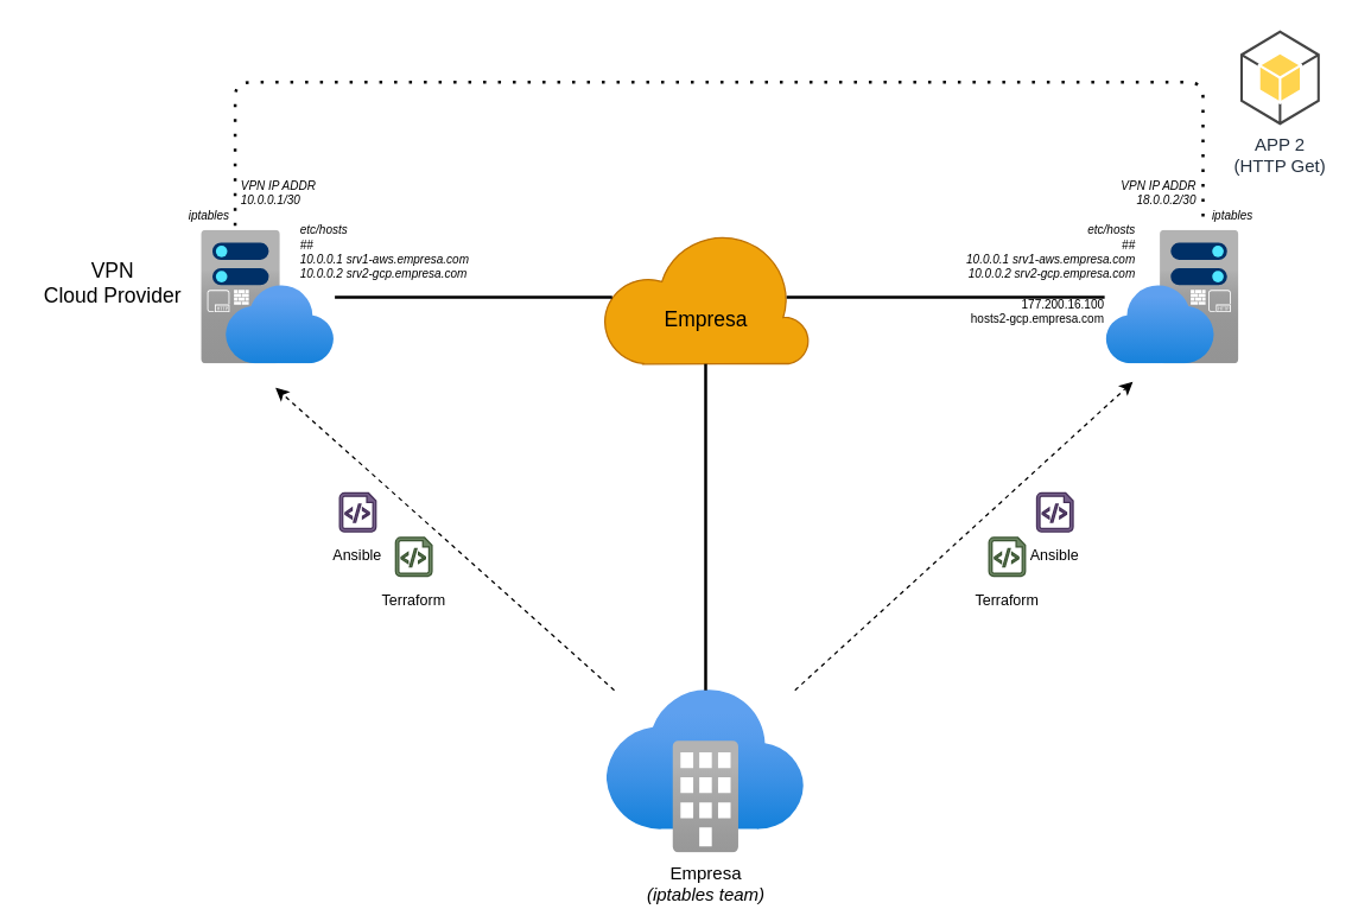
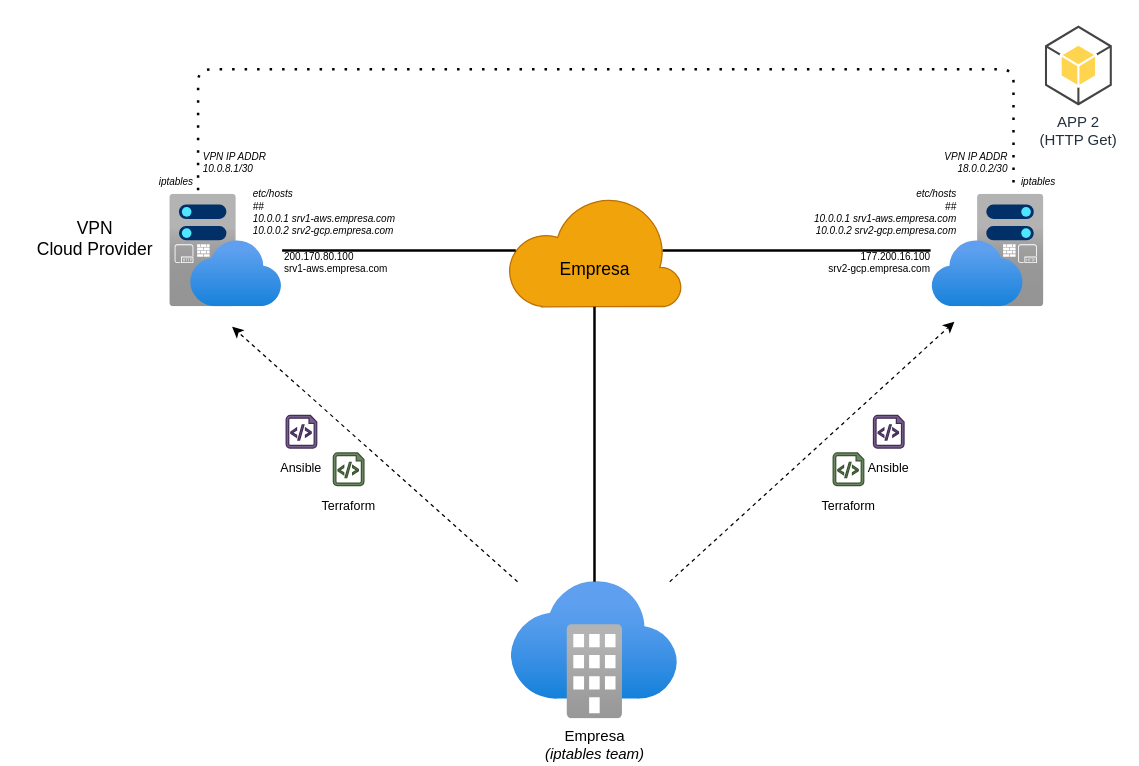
- <mxCell id="18" value="VPN IP ADDR&lt;br&gt;10.0.0.1/30" style="text;html=1;align=left;verticalAlign=middle;resizable=0;points=[];autosize=1;strokeColor=none;fontSize=8;fontStyle=2" parent="1" vertex="1"><mxGeometry x="160" y="115" width="70" height="30" as="geometry" /></mxCell>
+ <mxCell id="18" value="VPN IP ADDR&lt;br&gt;10.0.8.1/30" style="text;html=1;align=left;verticalAlign=middle;resizable=0;points=[];autosize=1;strokeColor=none;fontSize=8;fontStyle=2" parent="1" vertex="1"><mxGeometry x="160" y="115" width="70" height="30" as="geometry" /></mxCell>
+ <mxCell id="17" value="200.170.80.100&lt;br&gt;&lt;div&gt;&lt;span&gt;srv1-aws.empresa.com&lt;/span&gt;&lt;/div&gt;" style="text;html=1;align=left;verticalAlign=middle;resizable=0;points=[];autosize=1;strokeColor=none;fontSize=8;" parent="1" vertex="1"><mxGeometry x="225" y="195" width="100" height="30" as="geometry" /></mxCell>
- <mxCell id="19" value="177.200.16.100&lt;br&gt;&lt;div&gt;&lt;span&gt;hosts2-gcp.empresa.com&lt;/span&gt;&lt;/div&gt;" style="text;html=1;align=right;verticalAlign=middle;resizable=0;points=[];autosize=1;strokeColor=none;fontSize=8;" parent="1" vertex="1"><mxGeometry x="645" y="195" width="100" height="30" as="geometry" /></mxCell>
+ <mxCell id="19" value="177.200.16.100&lt;br&gt;&lt;div&gt;&lt;span&gt;srv2-gcp.empresa.com&lt;/span&gt;&lt;/div&gt;" style="text;html=1;align=right;verticalAlign=middle;resizable=0;points=[];autosize=1;strokeColor=none;fontSize=8;" parent="1" vertex="1"><mxGeometry x="645" y="195" width="100" height="30" as="geometry" /></mxCell>
